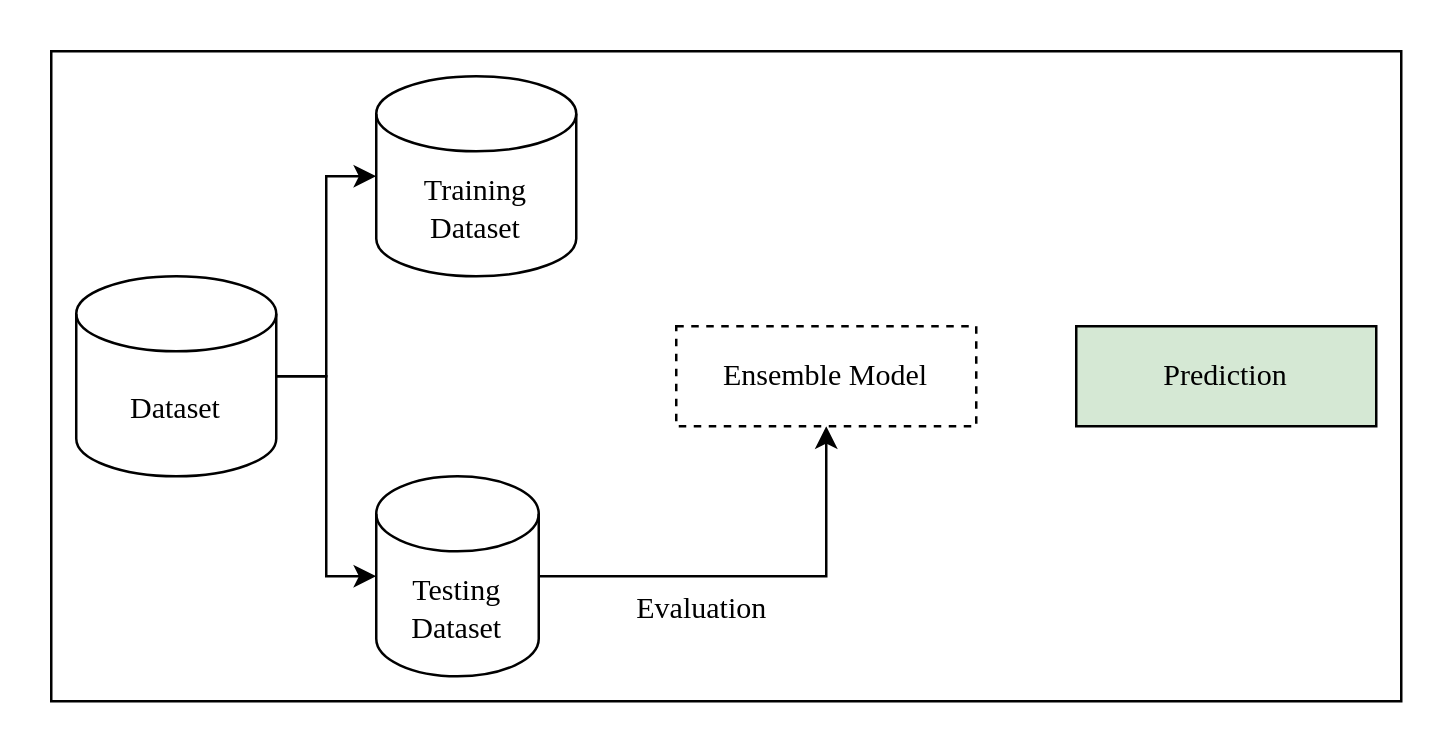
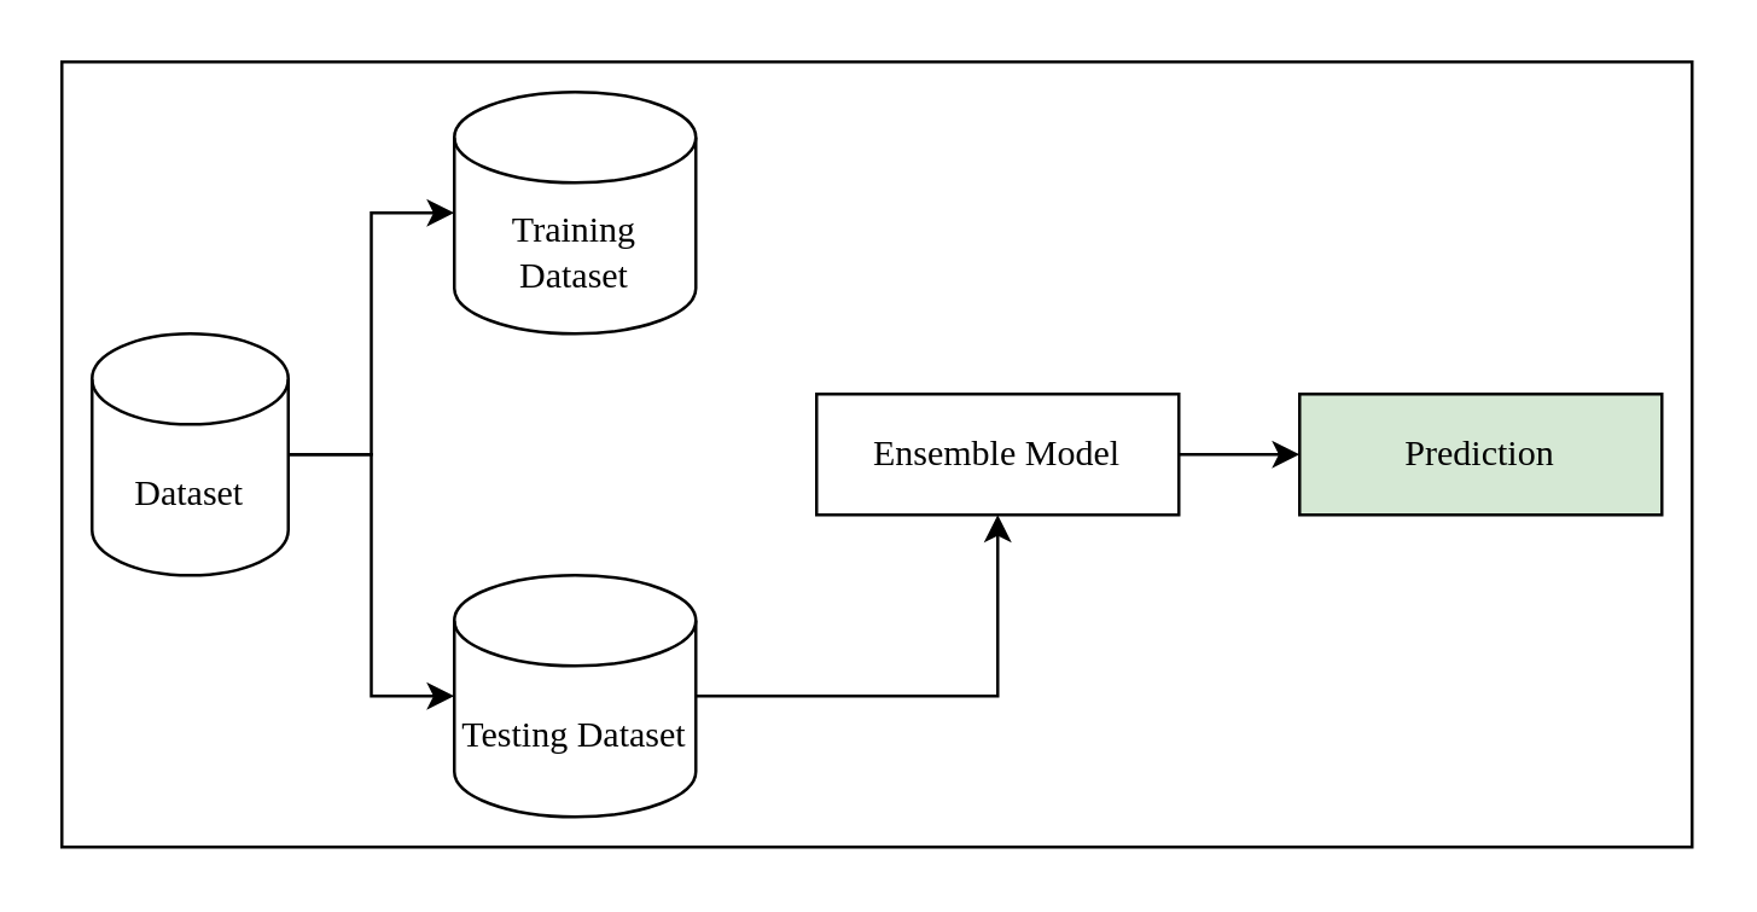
- <mxCell id="3" value="Dataset" style="shape=cylinder3;whiteSpace=wrap;html=1;boundedLbl=1;backgroundOutline=1;size=15;fontFamily=Times New Roman;" vertex="1" parent="1"><mxGeometry x="30" y="110" width="80" height="80" as="geometry" /></mxCell>
+ <mxCell id="3" value="Dataset" style="shape=cylinder3;whiteSpace=wrap;html=1;boundedLbl=1;backgroundOutline=1;size=15;fontFamily=Times New Roman;" vertex="1" parent="1"><mxGeometry x="30" y="110" width="65" height="80" as="geometry" /></mxCell>
- <mxCell id="10" value="Ensemble Model" style="rounded=0;whiteSpace=wrap;html=1;fontFamily=Times New Roman;dashed=1;" vertex="1" parent="1"><mxGeometry x="270" y="130" width="120" height="40" as="geometry" /></mxCell>
+ <mxCell id="10" value="Ensemble Model" style="rounded=0;whiteSpace=wrap;html=1;fontFamily=Times New Roman;" vertex="1" parent="1"><mxGeometry x="270" y="130" width="120" height="40" as="geometry" /></mxCell>
+ <mxCell id="9" style="edgeStyle=orthogonalEdgeStyle;rounded=0;orthogonalLoop=1;jettySize=auto;html=1;exitX=1;exitY=0.5;exitDx=0;exitDy=0;entryX=0;entryY=0.5;entryDx=0;entryDy=0;fontFamily=Times New Roman;" edge="1" parent="1" source="10" target="12"><mxGeometry relative="1" as="geometry" /></mxCell>
- <mxCell id="5" value="Testing Dataset" style="shape=cylinder3;whiteSpace=wrap;html=1;boundedLbl=1;backgroundOutline=1;size=15;fontFamily=Times New Roman;" vertex="1" parent="1"><mxGeometry x="150" y="190" width="65" height="80" as="geometry" /></mxCell>
+ <mxCell id="5" value="Testing Dataset" style="shape=cylinder3;whiteSpace=wrap;html=1;boundedLbl=1;backgroundOutline=1;size=15;fontFamily=Times New Roman;" vertex="1" parent="1"><mxGeometry x="150" y="190" width="80" height="80" as="geometry" /></mxCell>
- <mxCell id="11" value="Evaluation" style="text;html=1;align=center;verticalAlign=middle;resizable=0;points=[];autosize=1;strokeColor=none;fillColor=none;fontFamily=Times New Roman;" vertex="1" parent="1"><mxGeometry x="240" y="228" width="80" height="30" as="geometry" /></mxCell>
